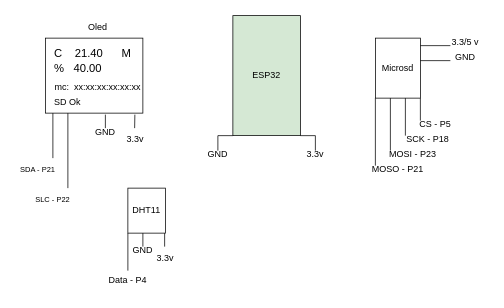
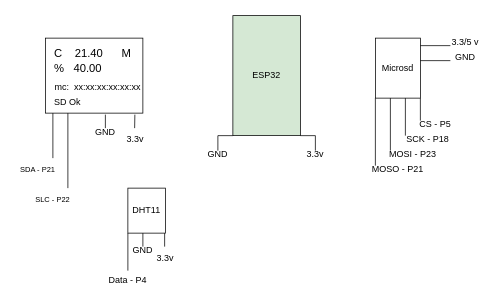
- <mxCell id="9" value="Oled" style="text;html=1;align=center;verticalAlign=middle;whiteSpace=wrap;rounded=0;" vertex="1" parent="1"><mxGeometry x="100" y="20" width="60" height="30" as="geometry" /></mxCell>
